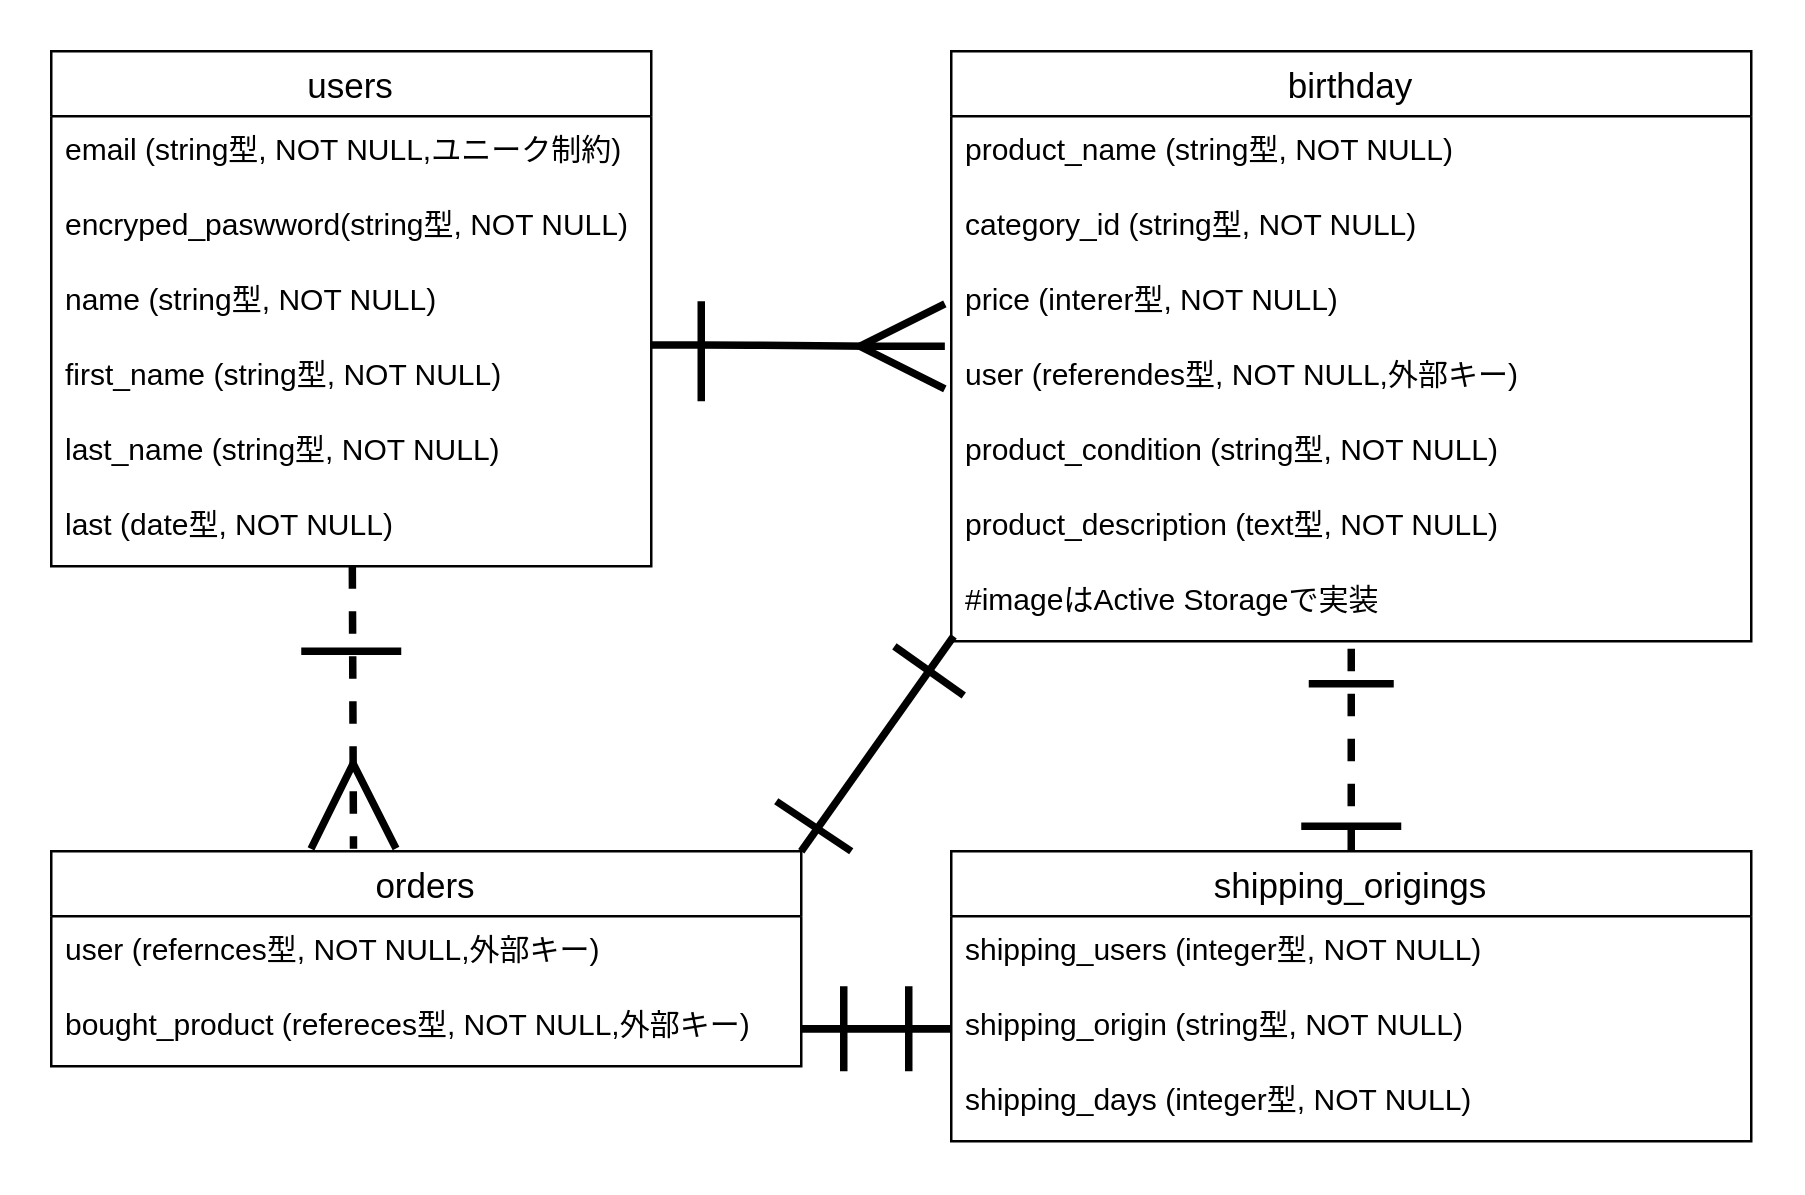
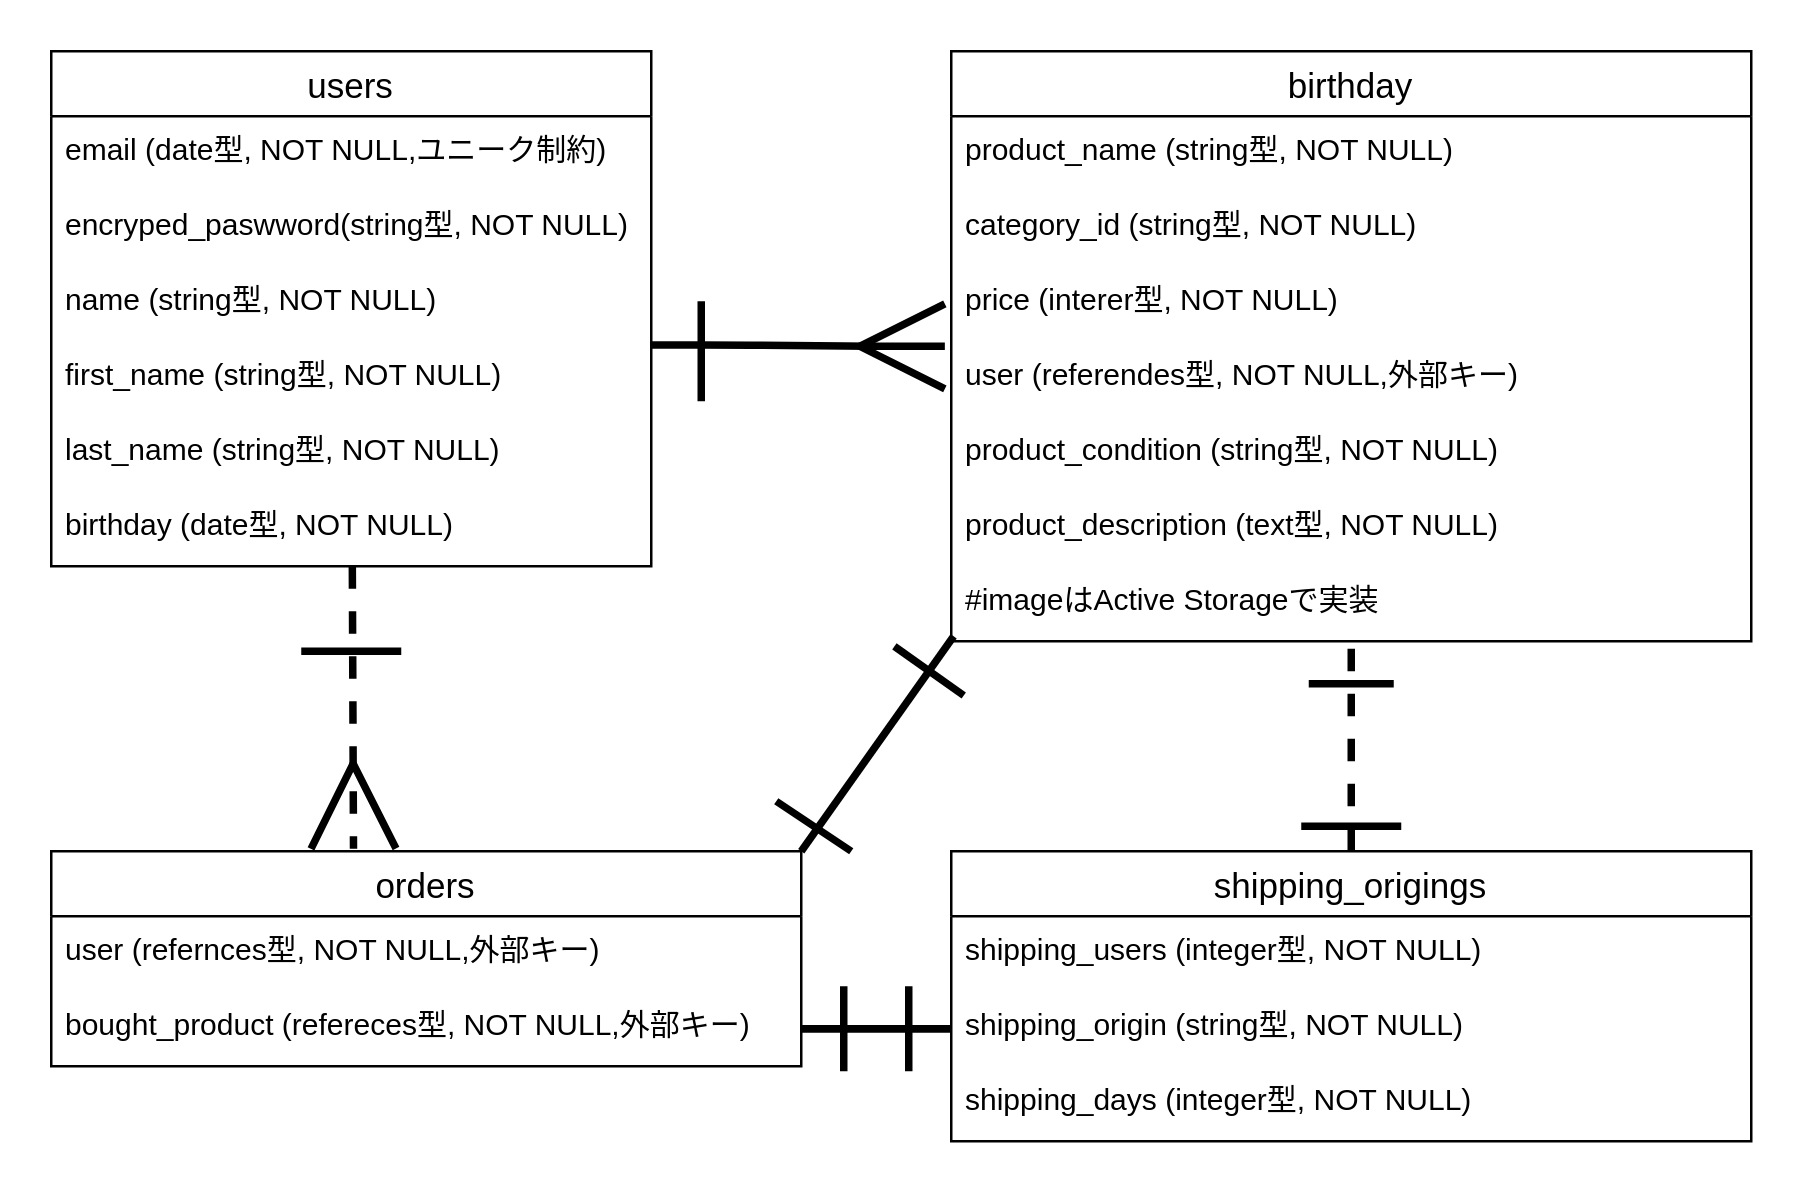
- <mxCell id="4" value="email (string型, NOT NULL,ユニーク制約)" style="text;strokeColor=none;fillColor=none;spacingLeft=4;spacingRight=4;overflow=hidden;rotatable=0;points=[[0,0.5],[1,0.5]];portConstraint=eastwest;fontSize=12;" parent="3" vertex="1"><mxGeometry y="26" width="240" height="30" as="geometry" /></mxCell>
+ <mxCell id="4" value="email (date型, NOT NULL,ユニーク制約)" style="text;strokeColor=none;fillColor=none;spacingLeft=4;spacingRight=4;overflow=hidden;rotatable=0;points=[[0,0.5],[1,0.5]];portConstraint=eastwest;fontSize=12;" parent="3" vertex="1"><mxGeometry y="26" width="240" height="30" as="geometry" /></mxCell>
- <mxCell id="10" value="last (date型, NOT NULL)&#10;&#10;" style="text;strokeColor=none;fillColor=none;spacingLeft=4;spacingRight=4;overflow=hidden;rotatable=0;points=[[0,0.5],[1,0.5]];portConstraint=eastwest;fontSize=12;" parent="3" vertex="1"><mxGeometry y="176" width="240" height="30" as="geometry" /></mxCell>
+ <mxCell id="10" value="birthday (date型, NOT NULL)&#10;&#10;" style="text;strokeColor=none;fillColor=none;spacingLeft=4;spacingRight=4;overflow=hidden;rotatable=0;points=[[0,0.5],[1,0.5]];portConstraint=eastwest;fontSize=12;" parent="3" vertex="1"><mxGeometry y="176" width="240" height="30" as="geometry" /></mxCell>
